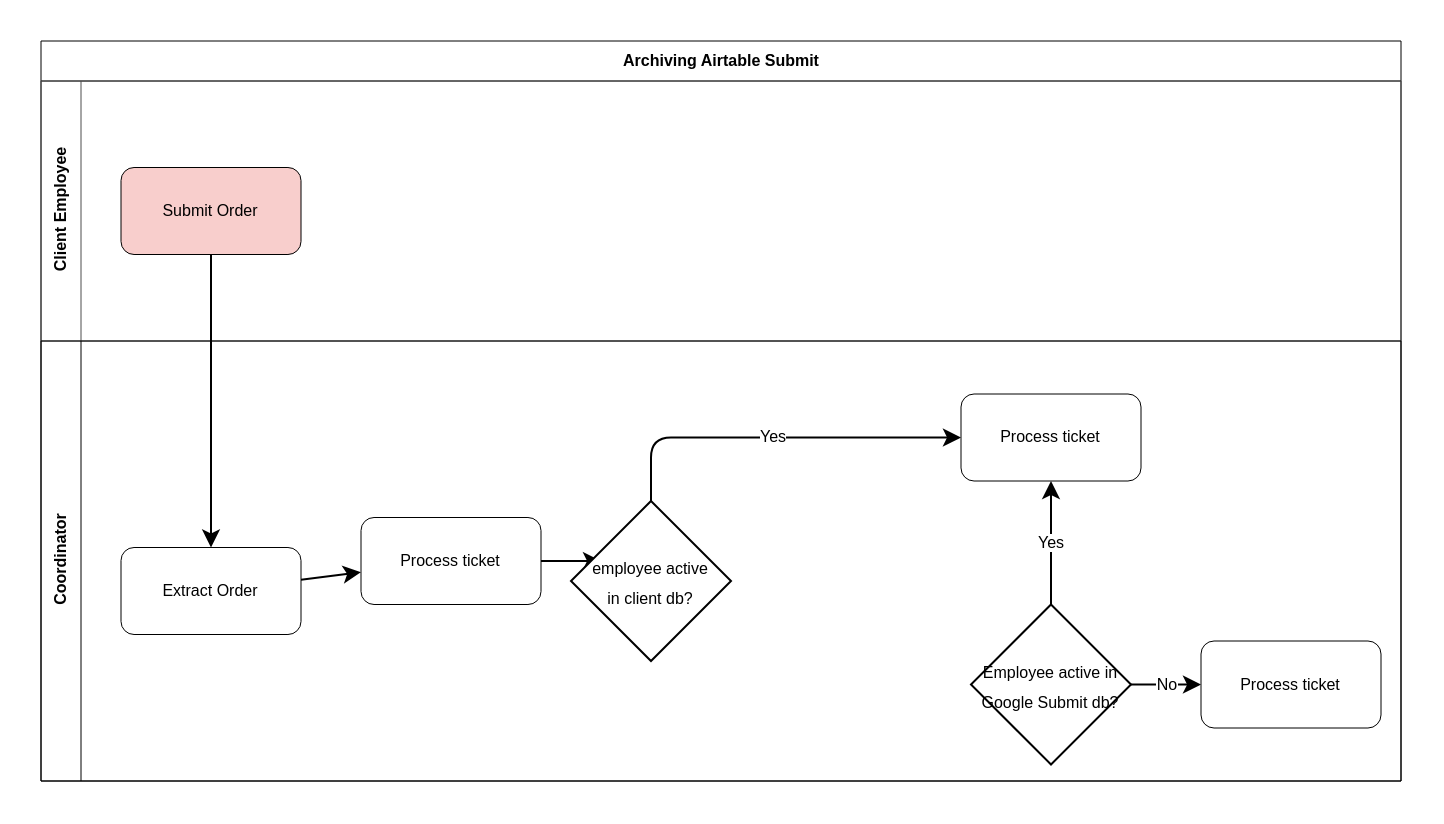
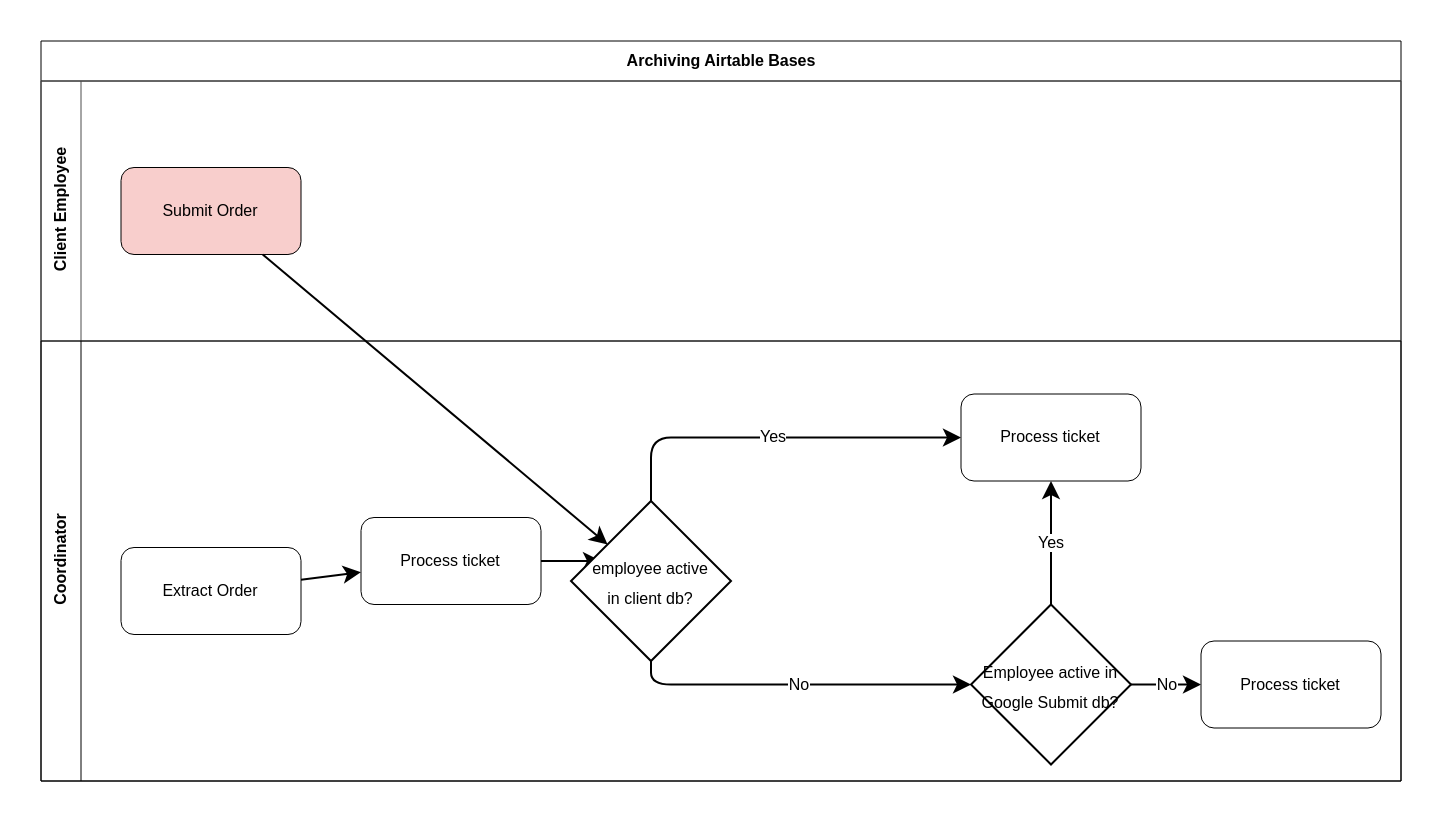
- <mxCell id="2" value="Archiving Airtable Submit" style="swimlane;html=1;childLayout=stackLayout;horizontal=1;startSize=20;horizontalStack=0;rounded=0;shadow=0;labelBackgroundColor=none;strokeWidth=0.5;fontFamily=Helvetica;fontSize=8;align=center;strokeColor=default;fillColor=none;" vertex="1" parent="1"><mxGeometry x="20" y="20" width="680" height="370" as="geometry"><mxRectangle x="180" y="70" width="60" height="20" as="alternateBounds" /></mxGeometry></mxCell>
+ <mxCell id="2" value="Archiving Airtable Bases" style="swimlane;html=1;childLayout=stackLayout;horizontal=1;startSize=20;horizontalStack=0;rounded=0;shadow=0;labelBackgroundColor=none;strokeWidth=0.5;fontFamily=Helvetica;fontSize=8;align=center;strokeColor=default;fillColor=none;" vertex="1" parent="1"><mxGeometry x="20" y="20" width="680" height="370" as="geometry"><mxRectangle x="180" y="70" width="60" height="20" as="alternateBounds" /></mxGeometry></mxCell>
- <mxCell id="5" style="edgeStyle=none;html=1;entryX=0.5;entryY=0;entryDx=0;entryDy=0;" edge="1" parent="2" source="4" target="8"><mxGeometry relative="1" as="geometry" /></mxCell>
+ <mxCell id="5" style="edgeStyle=none;html=1;" edge="1" parent="2" source="4" target="11"><mxGeometry relative="1" as="geometry" /></mxCell>
+ <mxCell id="14" value="No" style="edgeStyle=orthogonalEdgeStyle;html=1;exitX=0.5;exitY=1;exitDx=0;exitDy=0;fontSize=8;entryX=0;entryY=0.5;entryDx=0;entryDy=0;" edge="1" parent="6" source="11" target="17"><mxGeometry relative="1" as="geometry"><mxPoint x="390" y="171.75" as="targetPoint" /></mxGeometry></mxCell>
